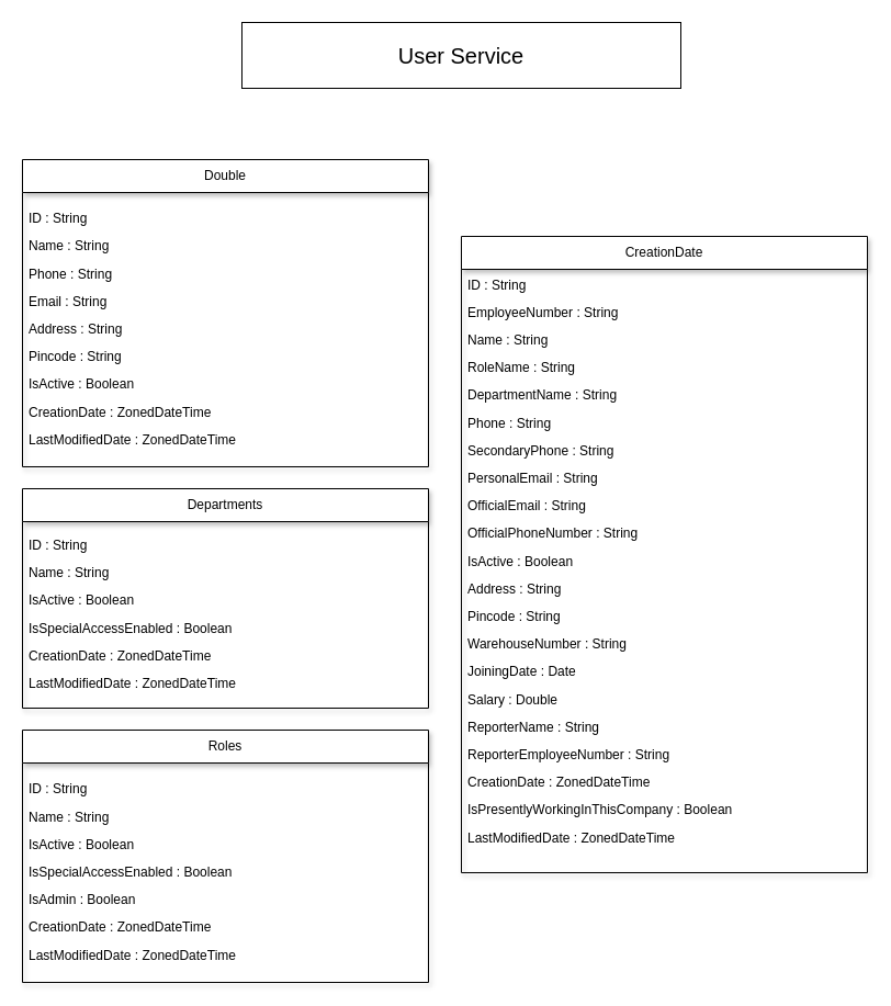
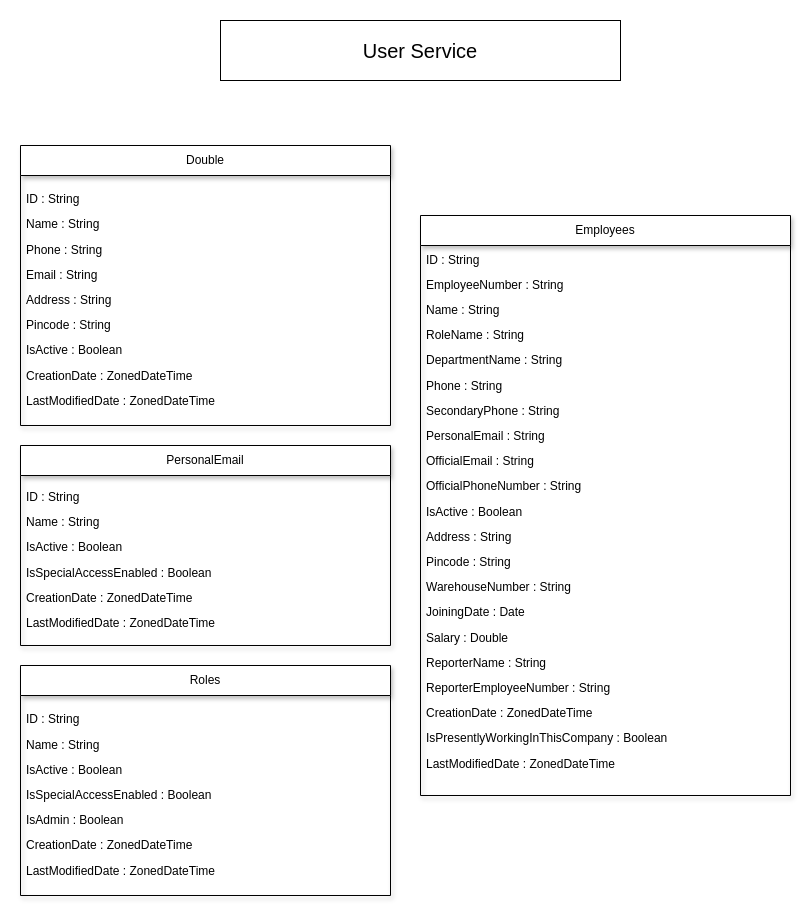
- <mxCell id="5" value="CreationDate" style="swimlane;fontStyle=0;childLayout=stackLayout;horizontal=1;startSize=30;horizontalStack=0;resizeParent=1;resizeParentMax=0;resizeLast=0;collapsible=1;marginBottom=0;whiteSpace=wrap;html=1;shadow=1;" vertex="1" parent="1"><mxGeometry x="420" y="215" width="370" height="580" as="geometry" /></mxCell>
+ <mxCell id="5" value="Employees" style="swimlane;fontStyle=0;childLayout=stackLayout;horizontal=1;startSize=30;horizontalStack=0;resizeParent=1;resizeParentMax=0;resizeLast=0;collapsible=1;marginBottom=0;whiteSpace=wrap;html=1;shadow=1;" vertex="1" parent="1"><mxGeometry x="420" y="215" width="370" height="580" as="geometry" /></mxCell>
- <mxCell id="7" value="Departments" style="swimlane;fontStyle=0;childLayout=stackLayout;horizontal=1;startSize=30;horizontalStack=0;resizeParent=1;resizeParentMax=0;resizeLast=0;collapsible=1;marginBottom=0;whiteSpace=wrap;html=1;shadow=1;" vertex="1" parent="1"><mxGeometry x="20" y="445" width="370" height="200" as="geometry" /></mxCell>
+ <mxCell id="7" value="PersonalEmail" style="swimlane;fontStyle=0;childLayout=stackLayout;horizontal=1;startSize=30;horizontalStack=0;resizeParent=1;resizeParentMax=0;resizeLast=0;collapsible=1;marginBottom=0;whiteSpace=wrap;html=1;shadow=1;" vertex="1" parent="1"><mxGeometry x="20" y="445" width="370" height="200" as="geometry" /></mxCell>
